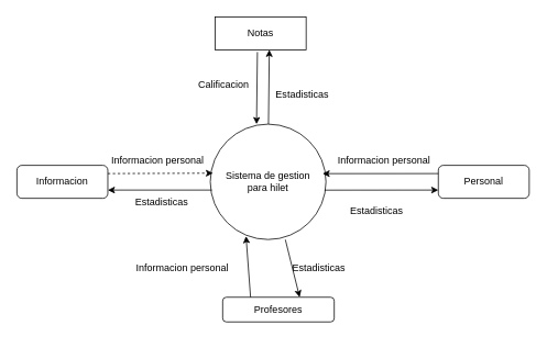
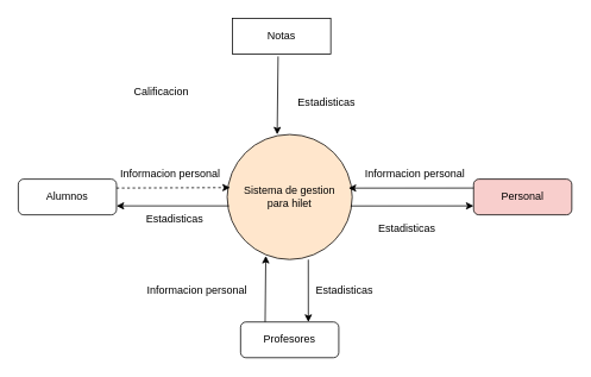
- <mxCell id="20" value="" style="endArrow=classic;html=1;rounded=0;entryX=0.595;entryY=0.995;entryDx=0;entryDy=0;entryPerimeter=0;" edge="1" parent="1" source="2" target="18"><mxGeometry width="50" height="50" relative="1" as="geometry"><mxPoint x="360" y="140" as="sourcePoint" /><mxPoint x="324" y="80" as="targetPoint" /><Array as="points" /></mxGeometry></mxCell>
- <mxCell id="21" value="Calificacion" style="text;html=1;align=center;verticalAlign=middle;resizable=0;points=[];autosize=1;strokeColor=none;fillColor=none;" vertex="1" parent="1"><mxGeometry x="230" y="88" width="80" height="30" as="geometry" /></mxCell>
+ <mxCell id="21" value="Calificacion" style="text;html=1;align=center;verticalAlign=middle;resizable=0;points=[];autosize=1;strokeColor=none;fillColor=none;" vertex="1" parent="1"><mxGeometry x="140" y="88" width="80" height="30" as="geometry" /></mxCell>
- <mxCell id="3" value="Informacion" style="rounded=1;whiteSpace=wrap;html=1;" vertex="1" parent="1"><mxGeometry x="20" y="200" width="110" height="40" as="geometry" /></mxCell>
+ <mxCell id="3" value="Alumnos" style="rounded=1;whiteSpace=wrap;html=1;" vertex="1" parent="1"><mxGeometry x="20" y="200" width="110" height="40" as="geometry" /></mxCell>
- <mxCell id="2" value="Sistema de gestion&lt;div&gt;para hilet&lt;/div&gt;" style="ellipse;whiteSpace=wrap;html=1;aspect=fixed;" vertex="1" parent="1"><mxGeometry x="254" y="150" width="140" height="140" as="geometry" /></mxCell>
+ <mxCell id="2" value="Sistema de gestion&lt;div&gt;para hilet&lt;/div&gt;" style="ellipse;whiteSpace=wrap;html=1;aspect=fixed;fillColor=#ffe6cc;" vertex="1" parent="1"><mxGeometry x="254" y="150" width="140" height="140" as="geometry" /></mxCell>
- <mxCell id="5" value="Personal" style="rounded=1;whiteSpace=wrap;html=1;" vertex="1" parent="1"><mxGeometry x="530" y="200" width="110" height="40" as="geometry" /></mxCell>
+ <mxCell id="5" value="Personal" style="rounded=1;whiteSpace=wrap;html=1;fillColor=#f8cecc;" vertex="1" parent="1"><mxGeometry x="530" y="200" width="110" height="40" as="geometry" /></mxCell>
- <mxCell id="4" value="Profesores" style="rounded=1;whiteSpace=wrap;html=1;" vertex="1" parent="1"><mxGeometry x="269" y="360" width="135" height="30" as="geometry" /></mxCell>
+ <mxCell id="4" value="Profesores" style="rounded=1;whiteSpace=wrap;html=1;" vertex="1" parent="1"><mxGeometry x="269" y="360" width="110" height="40" as="geometry" /></mxCell>
